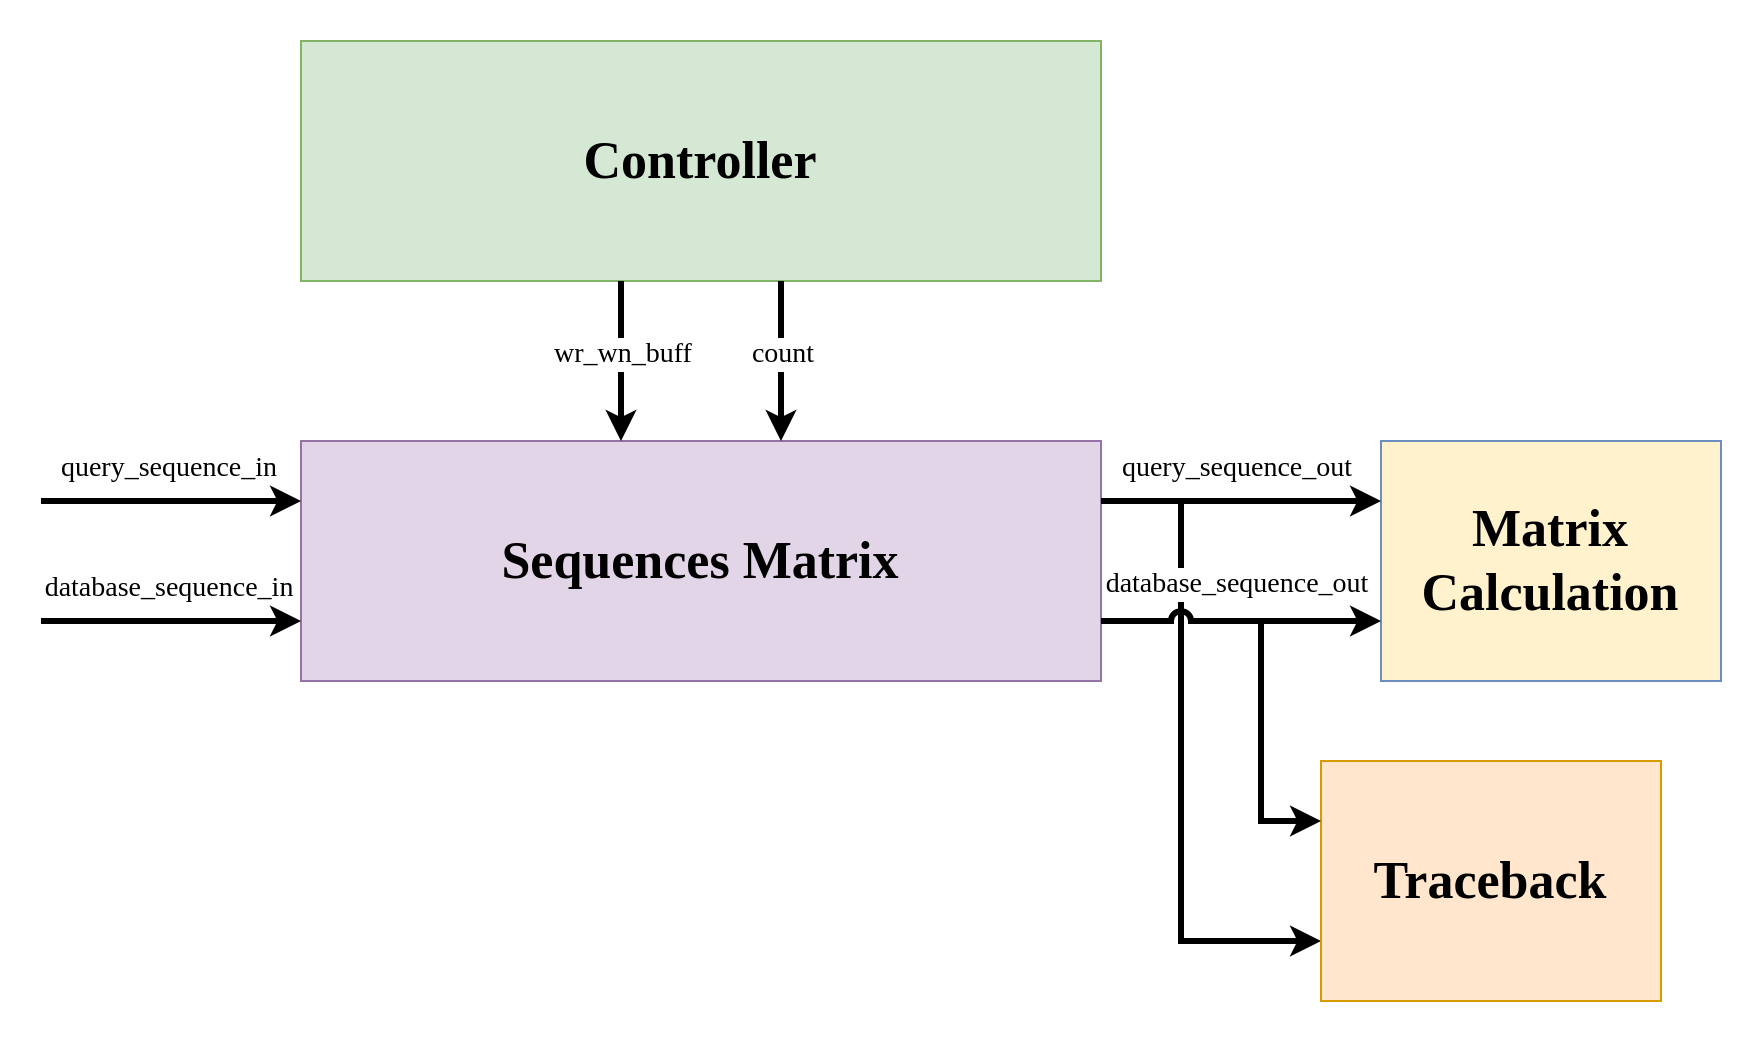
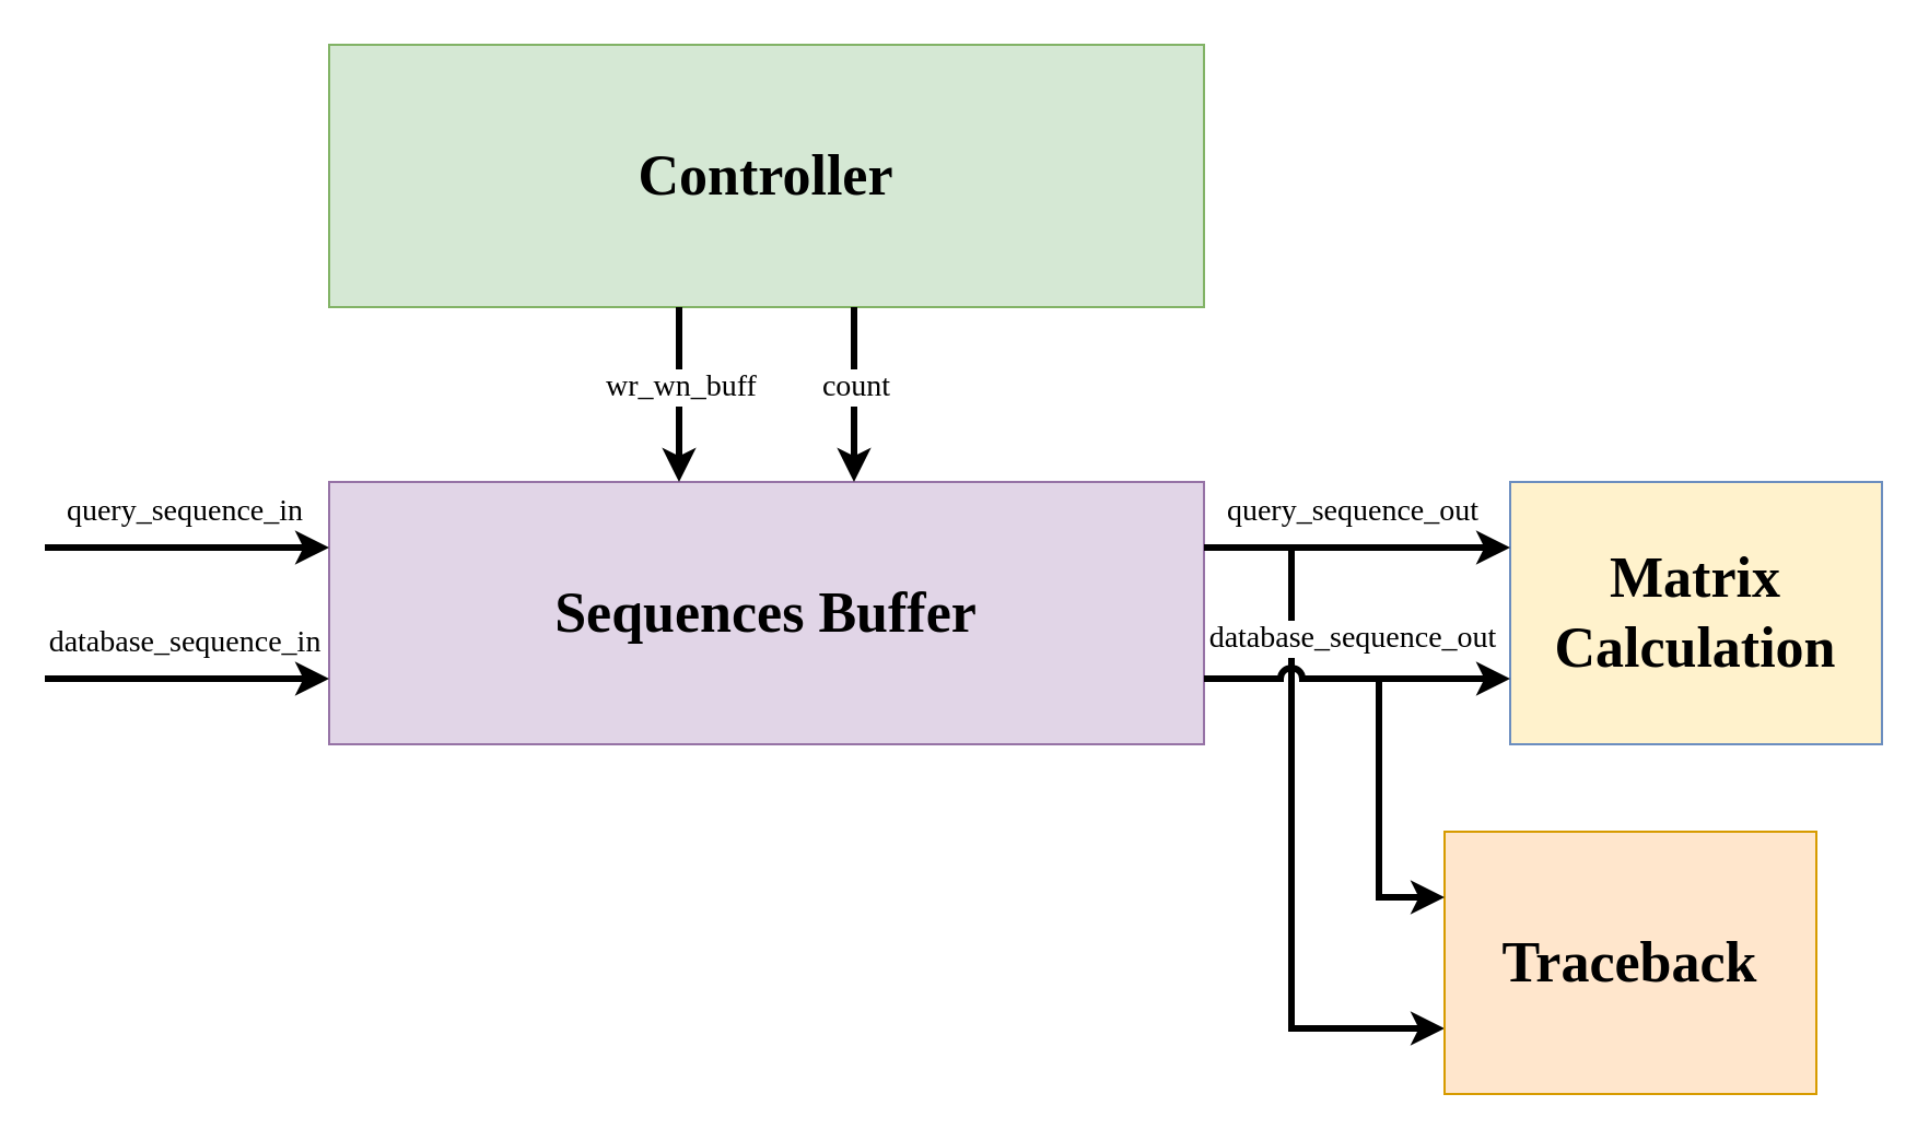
- <mxCell id="3" value="&lt;font size=&quot;1&quot; face=&quot;Garamond&quot;&gt;&lt;b style=&quot;font-size: 26px;&quot;&gt;Sequences Matrix&lt;/b&gt;&lt;/font&gt;" style="rounded=0;whiteSpace=wrap;html=1;fillColor=#e1d5e7;strokeColor=#9673a6;" parent="1" vertex="1"><mxGeometry x="150" y="220" width="400" height="120" as="geometry" /></mxCell>
+ <mxCell id="3" value="&lt;font size=&quot;1&quot; face=&quot;Garamond&quot;&gt;&lt;b style=&quot;font-size: 26px;&quot;&gt;Sequences Buffer&lt;/b&gt;&lt;/font&gt;" style="rounded=0;whiteSpace=wrap;html=1;fillColor=#e1d5e7;strokeColor=#9673a6;" parent="1" vertex="1"><mxGeometry x="150" y="220" width="400" height="120" as="geometry" /></mxCell>
